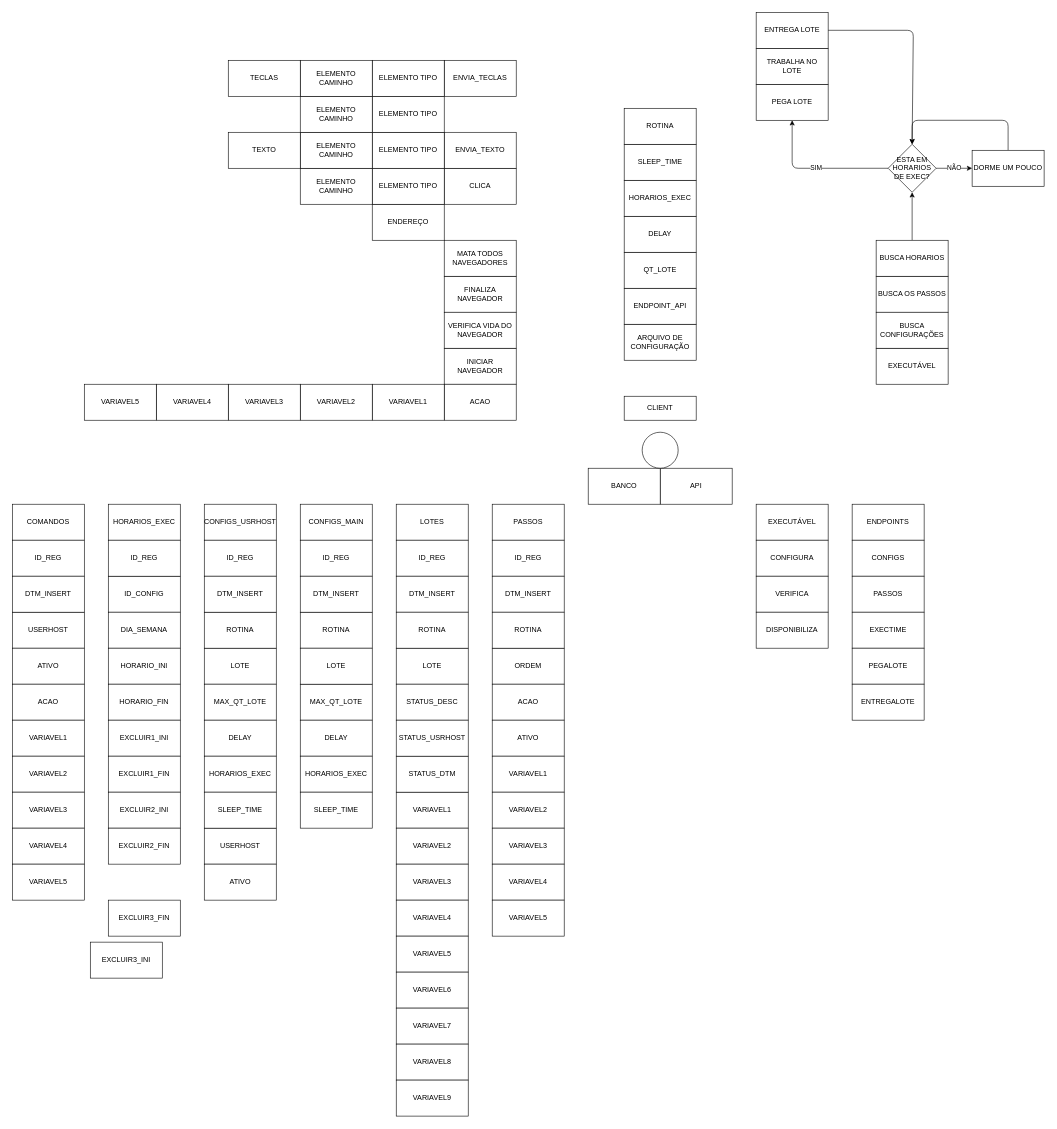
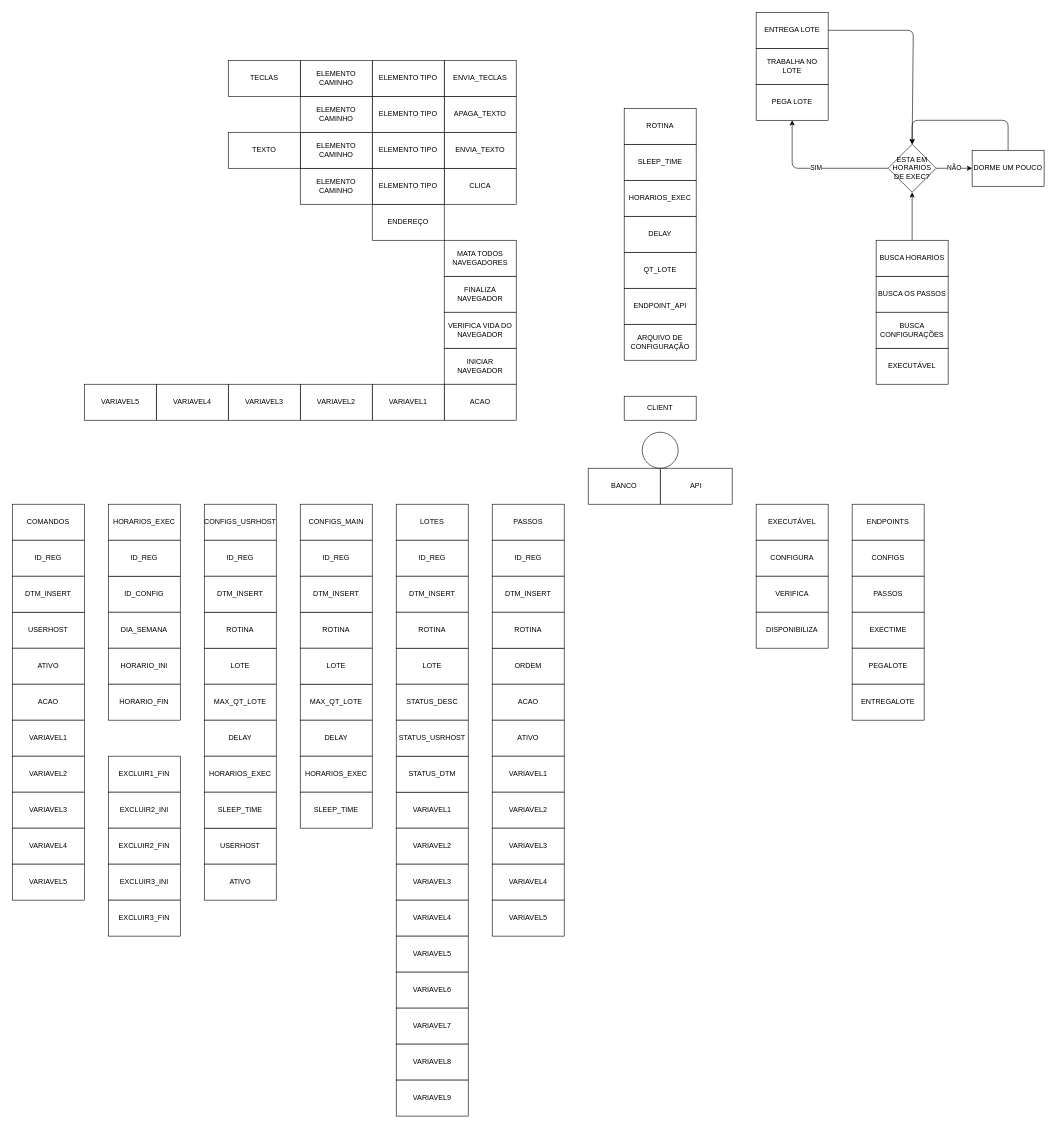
+ <mxCell id="112" value="APAGA_TEXTO" style="rounded=0;whiteSpace=wrap;html=1;" vertex="1" parent="1"><mxGeometry x="740" y="160" width="120" height="60" as="geometry" /></mxCell>
- <mxCell id="54" value="EXCLUIR1_INI" style="rounded=0;whiteSpace=wrap;html=1;" vertex="1" parent="1"><mxGeometry x="180" y="1200" width="120" height="60" as="geometry" /></mxCell>
- <mxCell id="58" value="EXCLUIR3_INI" style="rounded=0;whiteSpace=wrap;html=1;" vertex="1" parent="1"><mxGeometry x="150" y="1570" width="120" height="60" as="geometry" /></mxCell>
+ <mxCell id="58" value="EXCLUIR3_INI" style="rounded=0;whiteSpace=wrap;html=1;" vertex="1" parent="1"><mxGeometry x="180" y="1440" width="120" height="60" as="geometry" /></mxCell>
